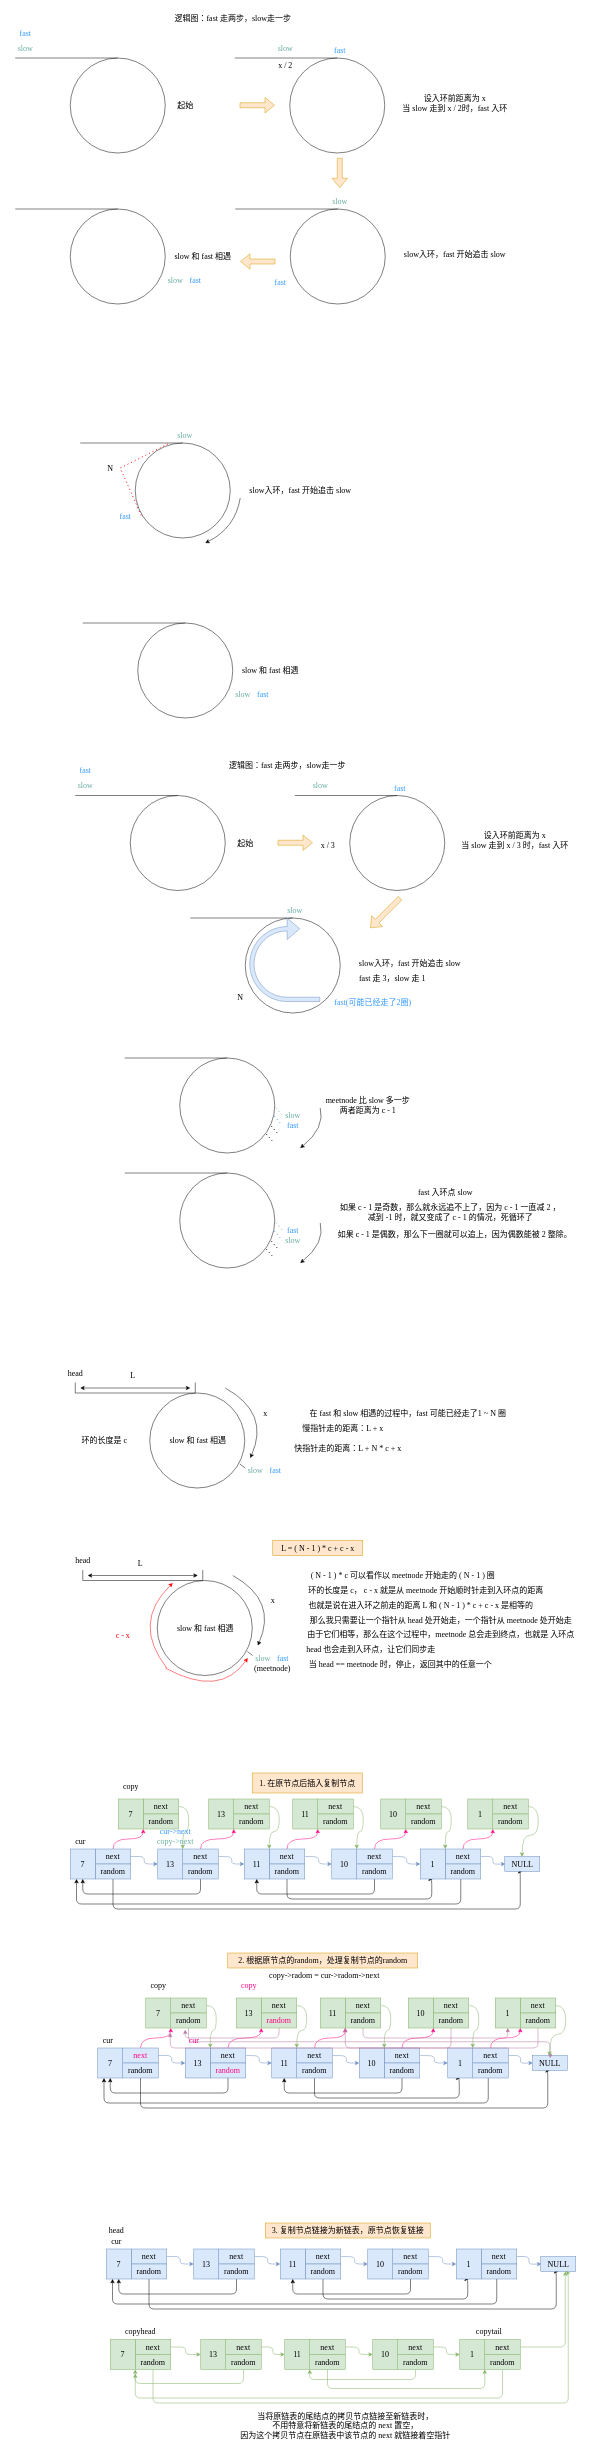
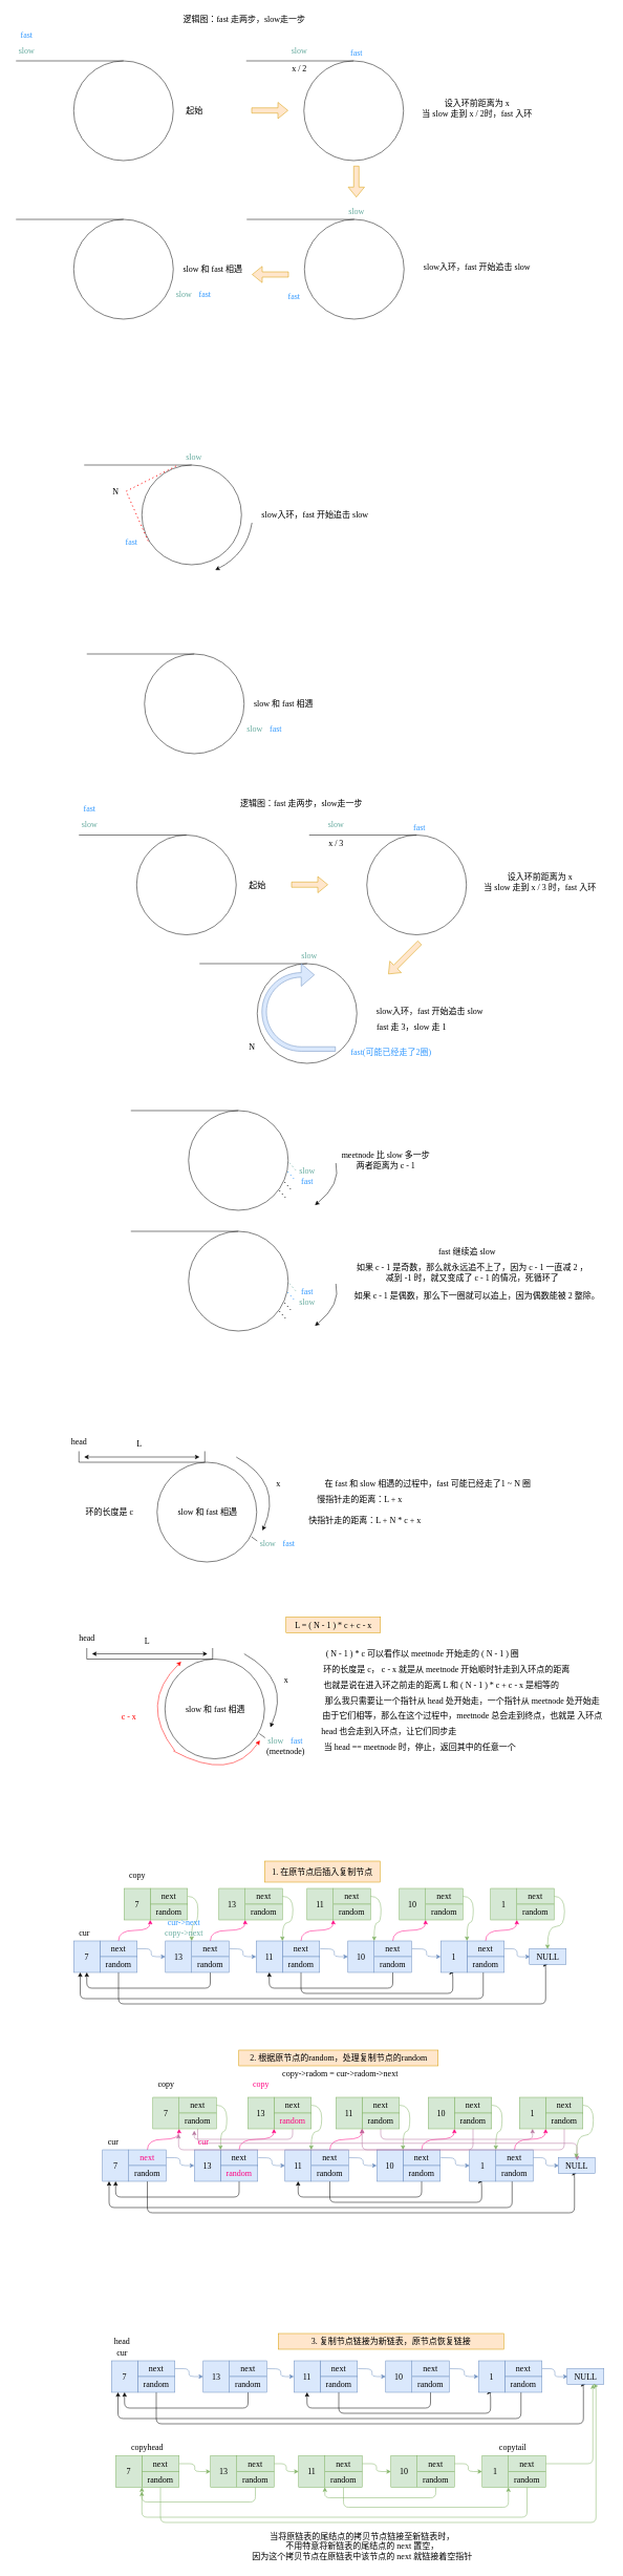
- <mxCell id="58" value="x / 3" style="text;html=1;align=center;verticalAlign=middle;resizable=0;points=[];autosize=1;strokeColor=none;fillColor=none;fontSize=16;fontFamily=Comic Sans MS;fontColor=#000000;" parent="1" vertex="1"><mxGeometry x="625" y="1675" width="60" height="30" as="geometry" /></mxCell>
+ <mxCell id="58" value="x / 3" style="text;html=1;align=center;verticalAlign=middle;resizable=0;points=[];autosize=1;strokeColor=none;fillColor=none;fontSize=16;fontFamily=Comic Sans MS;fontColor=#000000;" parent="1" vertex="1"><mxGeometry x="610" y="1590" width="60" height="30" as="geometry" /></mxCell>
- <mxCell id="81" value="&lt;font color=&quot;#000000&quot;&gt;fast 入环点 slow&lt;/font&gt;" style="text;html=1;align=center;verticalAlign=middle;resizable=0;points=[];autosize=1;strokeColor=none;fillColor=none;fontSize=16;fontFamily=Comic Sans MS;fontColor=#3399FF;" parent="1" vertex="1"><mxGeometry x="820" y="2368" width="140" height="30" as="geometry" /></mxCell>
+ <mxCell id="81" value="&lt;font color=&quot;#000000&quot;&gt;fast 继续追 slow&lt;/font&gt;" style="text;html=1;align=center;verticalAlign=middle;resizable=0;points=[];autosize=1;strokeColor=none;fillColor=none;fontSize=16;fontFamily=Comic Sans MS;fontColor=#3399FF;" parent="1" vertex="1"><mxGeometry x="820" y="2368" width="140" height="30" as="geometry" /></mxCell>
- <mxCell id="295" value="3. 复制节点链接为新链表，原节点恢复链接" style="text;html=1;align=center;verticalAlign=middle;resizable=0;points=[];autosize=1;strokeColor=#d79b00;fillColor=#ffe6cc;fontSize=16;fontFamily=Comic Sans MS;" parent="1" vertex="1"><mxGeometry x="530" y="4445" width="330" height="30" as="geometry" /></mxCell>
+ <mxCell id="295" value="3. 复制节点链接为新链表，原节点恢复链接" style="text;html=1;align=center;verticalAlign=middle;resizable=0;points=[];autosize=1;strokeColor=#d79b00;fillColor=#ffe6cc;fontSize=16;fontFamily=Comic Sans MS;" parent="1" vertex="1"><mxGeometry x="530" y="4445" width="430" height="30" as="geometry" /></mxCell>
